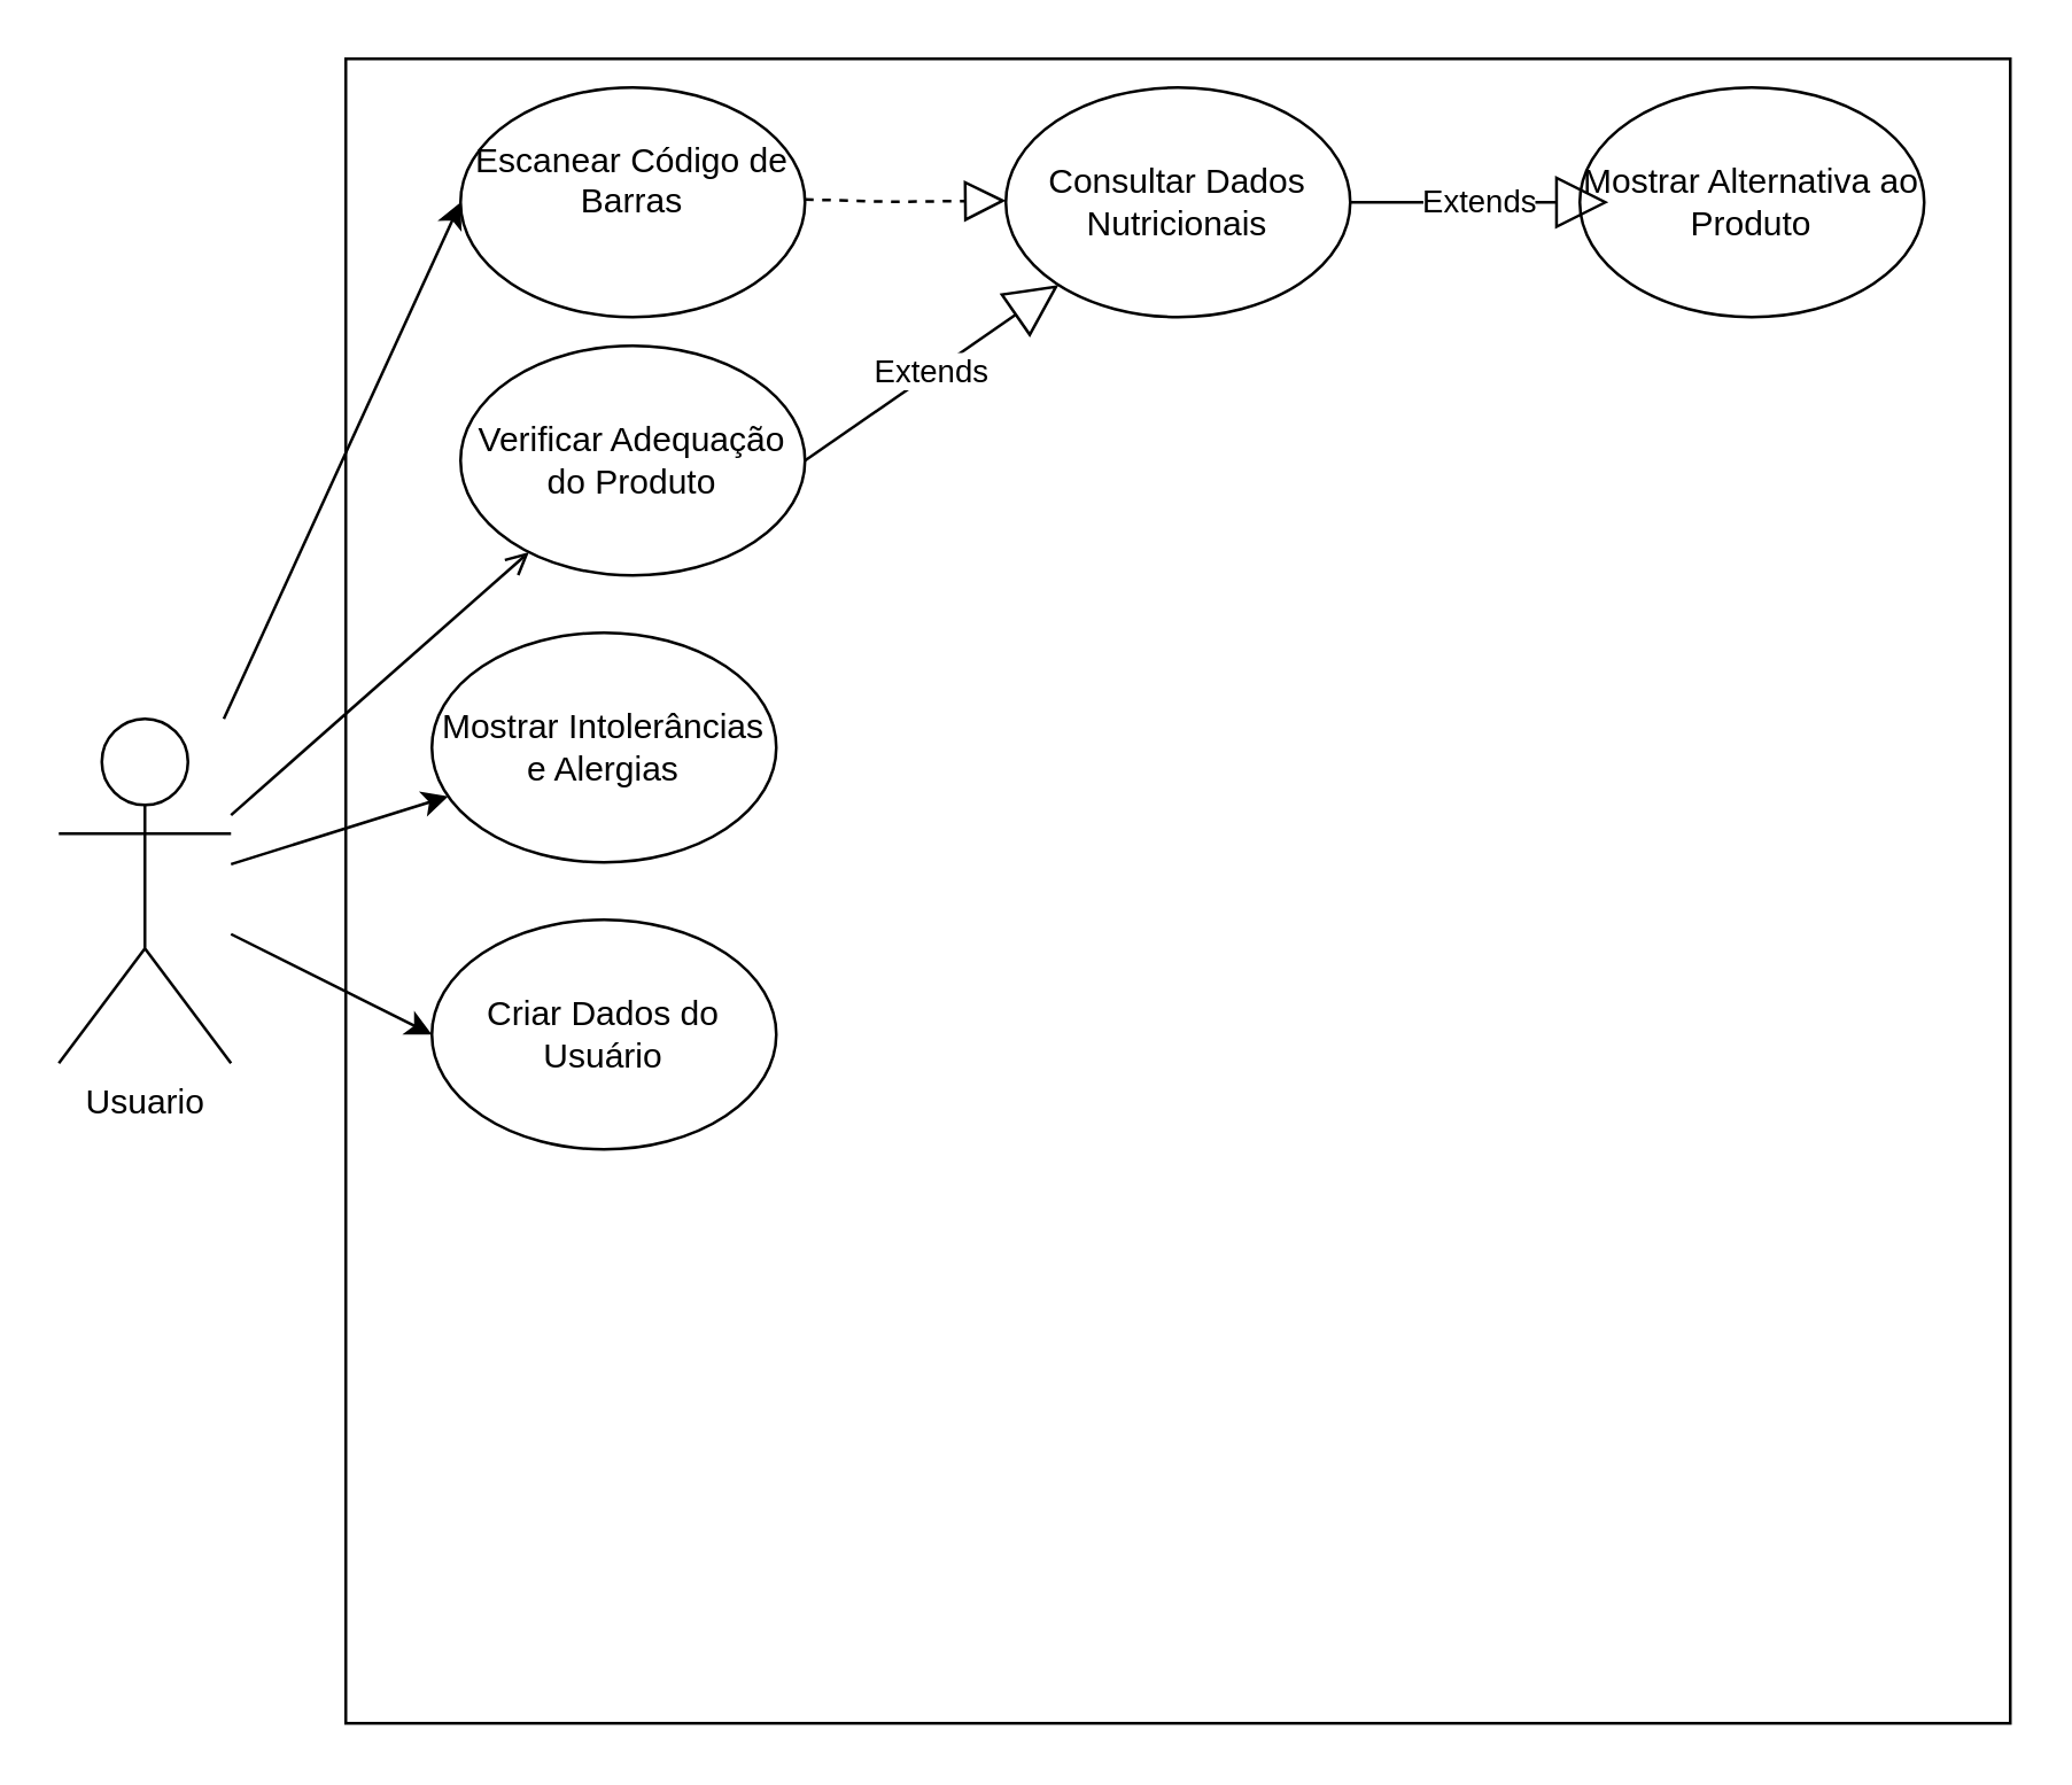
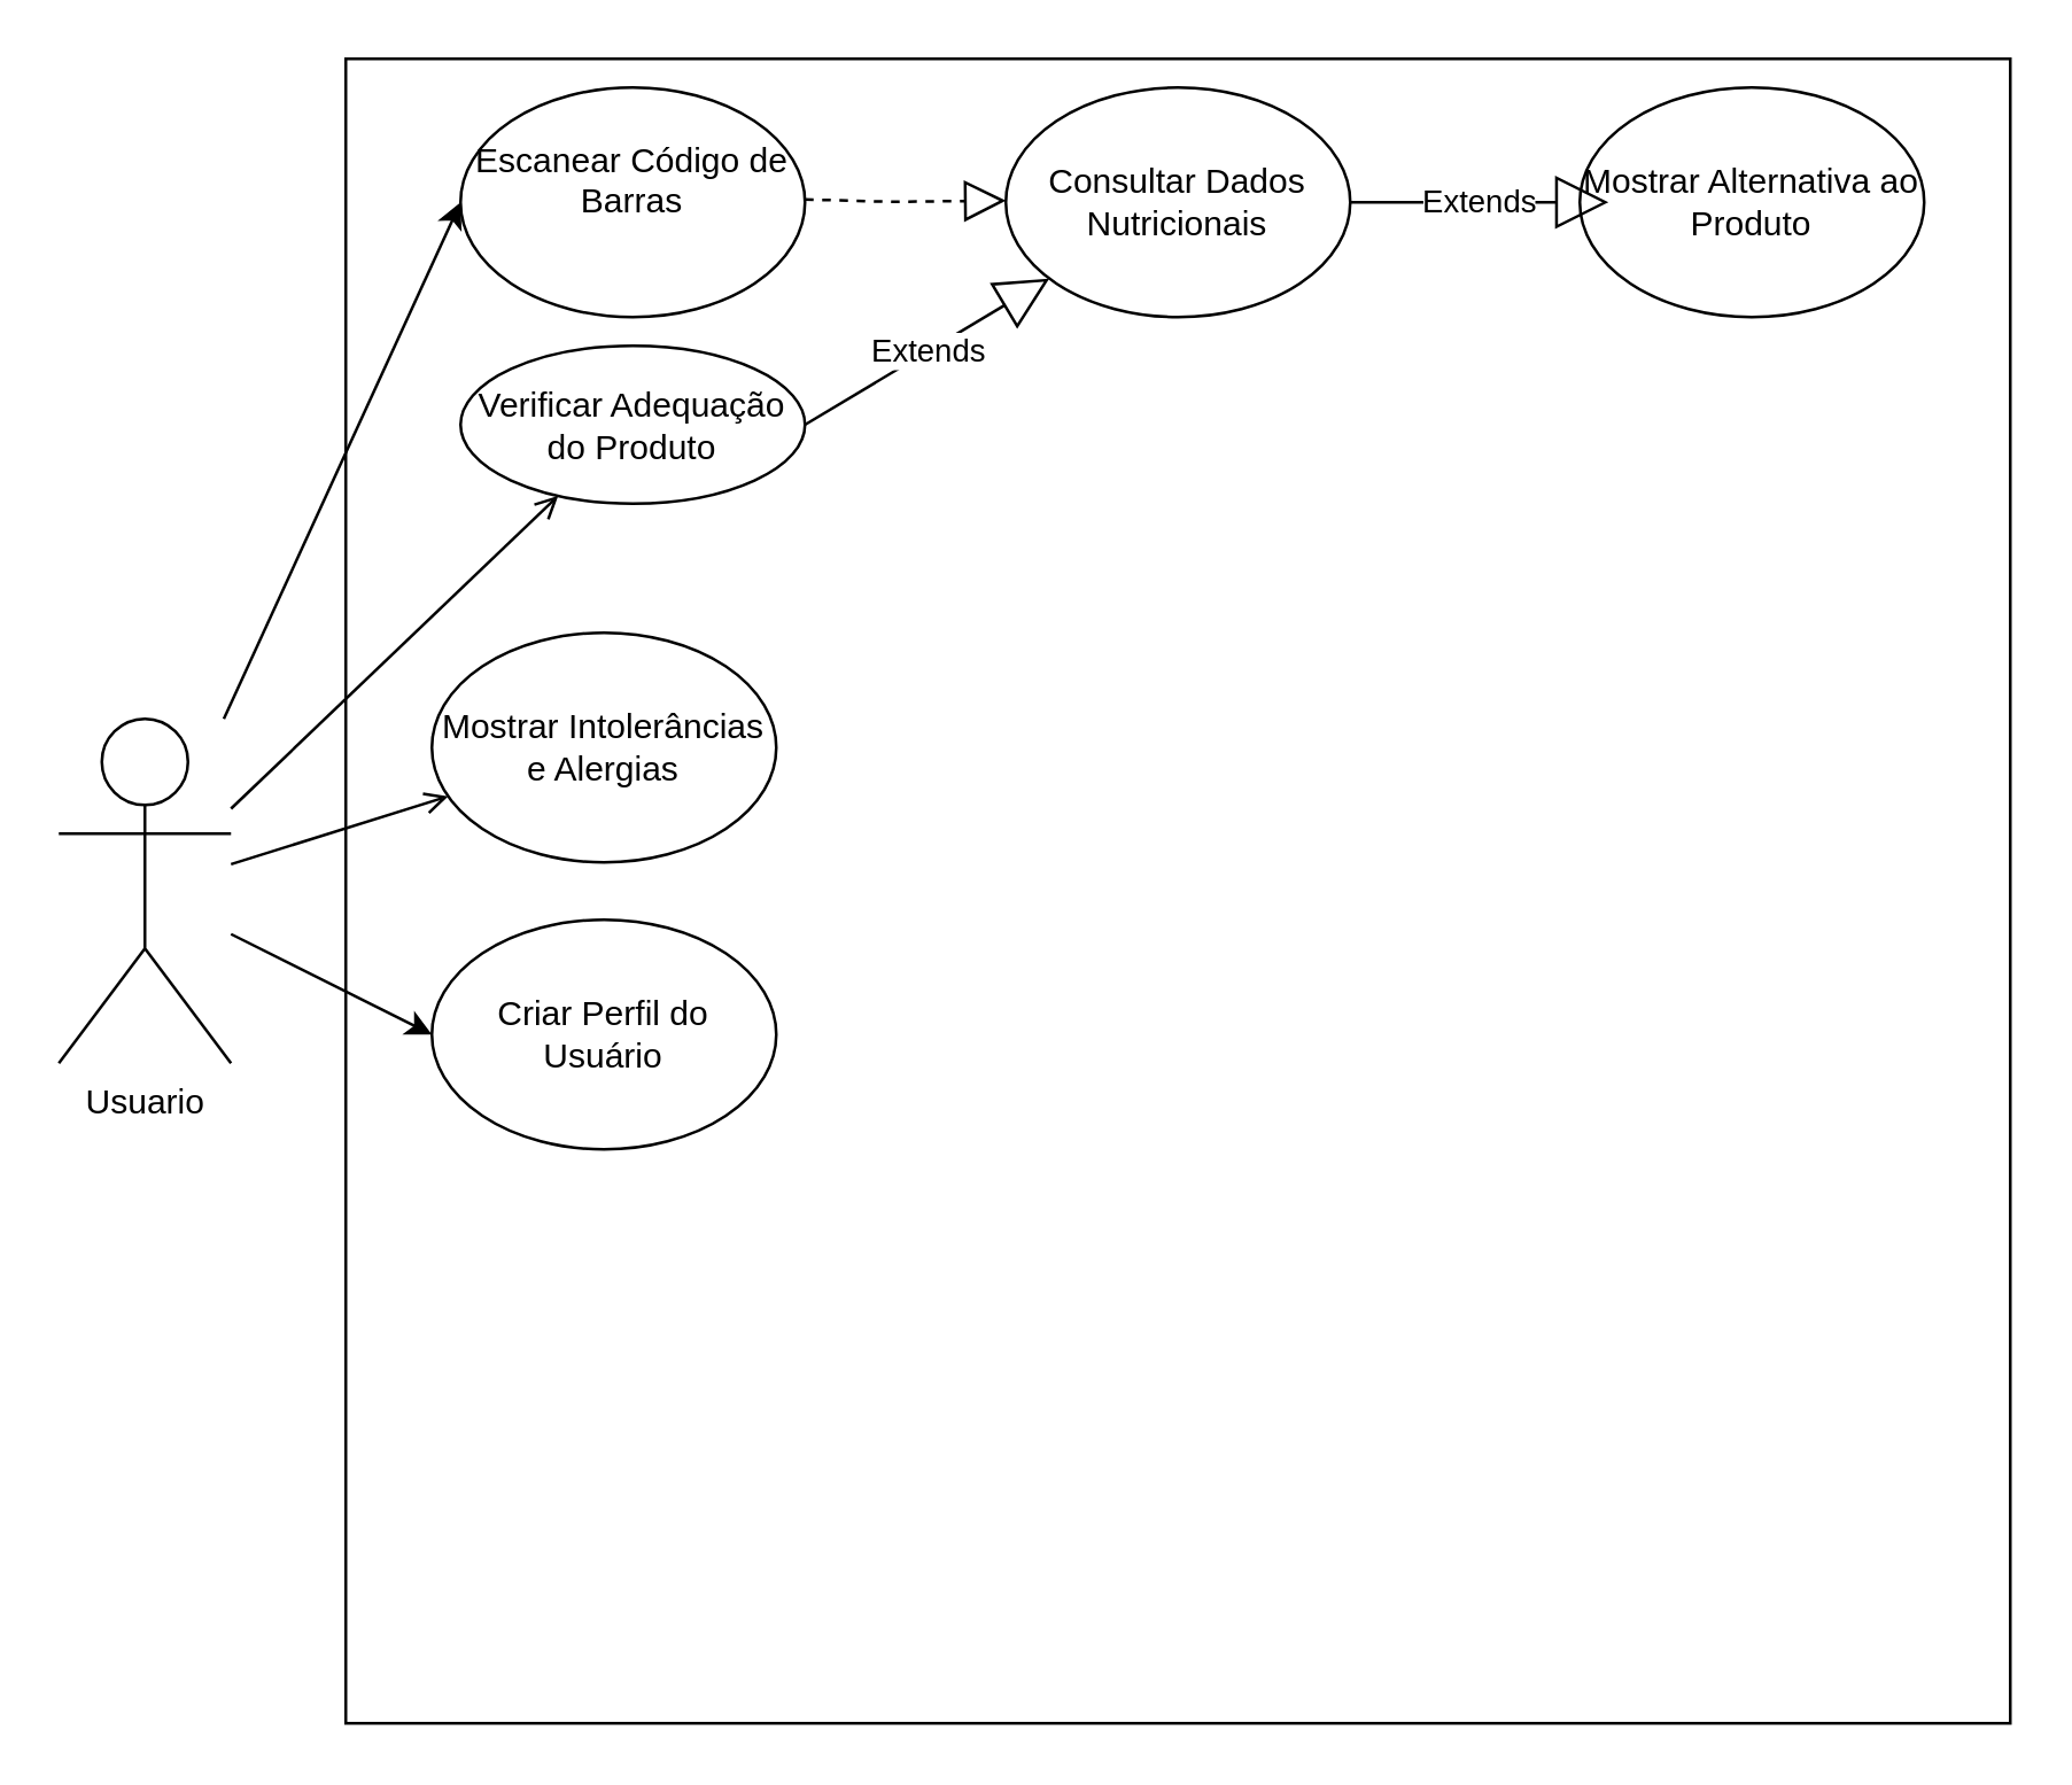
- <mxCell id="11" value="Verificar Adequação do Produto" style="ellipse;whiteSpace=wrap;html=1;" vertex="1" parent="1"><mxGeometry x="160" y="120" width="120" height="80" as="geometry" /></mxCell>
+ <mxCell id="11" value="Verificar Adequação do Produto" style="ellipse;whiteSpace=wrap;html=1;" vertex="1" parent="1"><mxGeometry x="160" y="120" width="120" height="55" as="geometry" /></mxCell>
- <mxCell id="10" value="" style="endArrow=classic;html=1;rounded=0;" edge="1" parent="1" source="3" target="9"><mxGeometry width="50" height="50" relative="1" as="geometry"><mxPoint x="70" y="275" as="sourcePoint" /><mxPoint x="120" y="225" as="targetPoint" /></mxGeometry></mxCell>
+ <mxCell id="10" value="" style="endArrow=open;html=1;rounded=0;" edge="1" parent="1" source="3" target="9"><mxGeometry width="50" height="50" relative="1" as="geometry"><mxPoint x="70" y="275" as="sourcePoint" /><mxPoint x="120" y="225" as="targetPoint" /></mxGeometry></mxCell>
- <mxCell id="7" value="Criar Dados do Usuário" style="ellipse;whiteSpace=wrap;html=1;" vertex="1" parent="1"><mxGeometry x="150" y="320" width="120" height="80" as="geometry" /></mxCell>
+ <mxCell id="7" value="Criar Perfil do Usuário" style="ellipse;whiteSpace=wrap;html=1;" vertex="1" parent="1"><mxGeometry x="150" y="320" width="120" height="80" as="geometry" /></mxCell>
